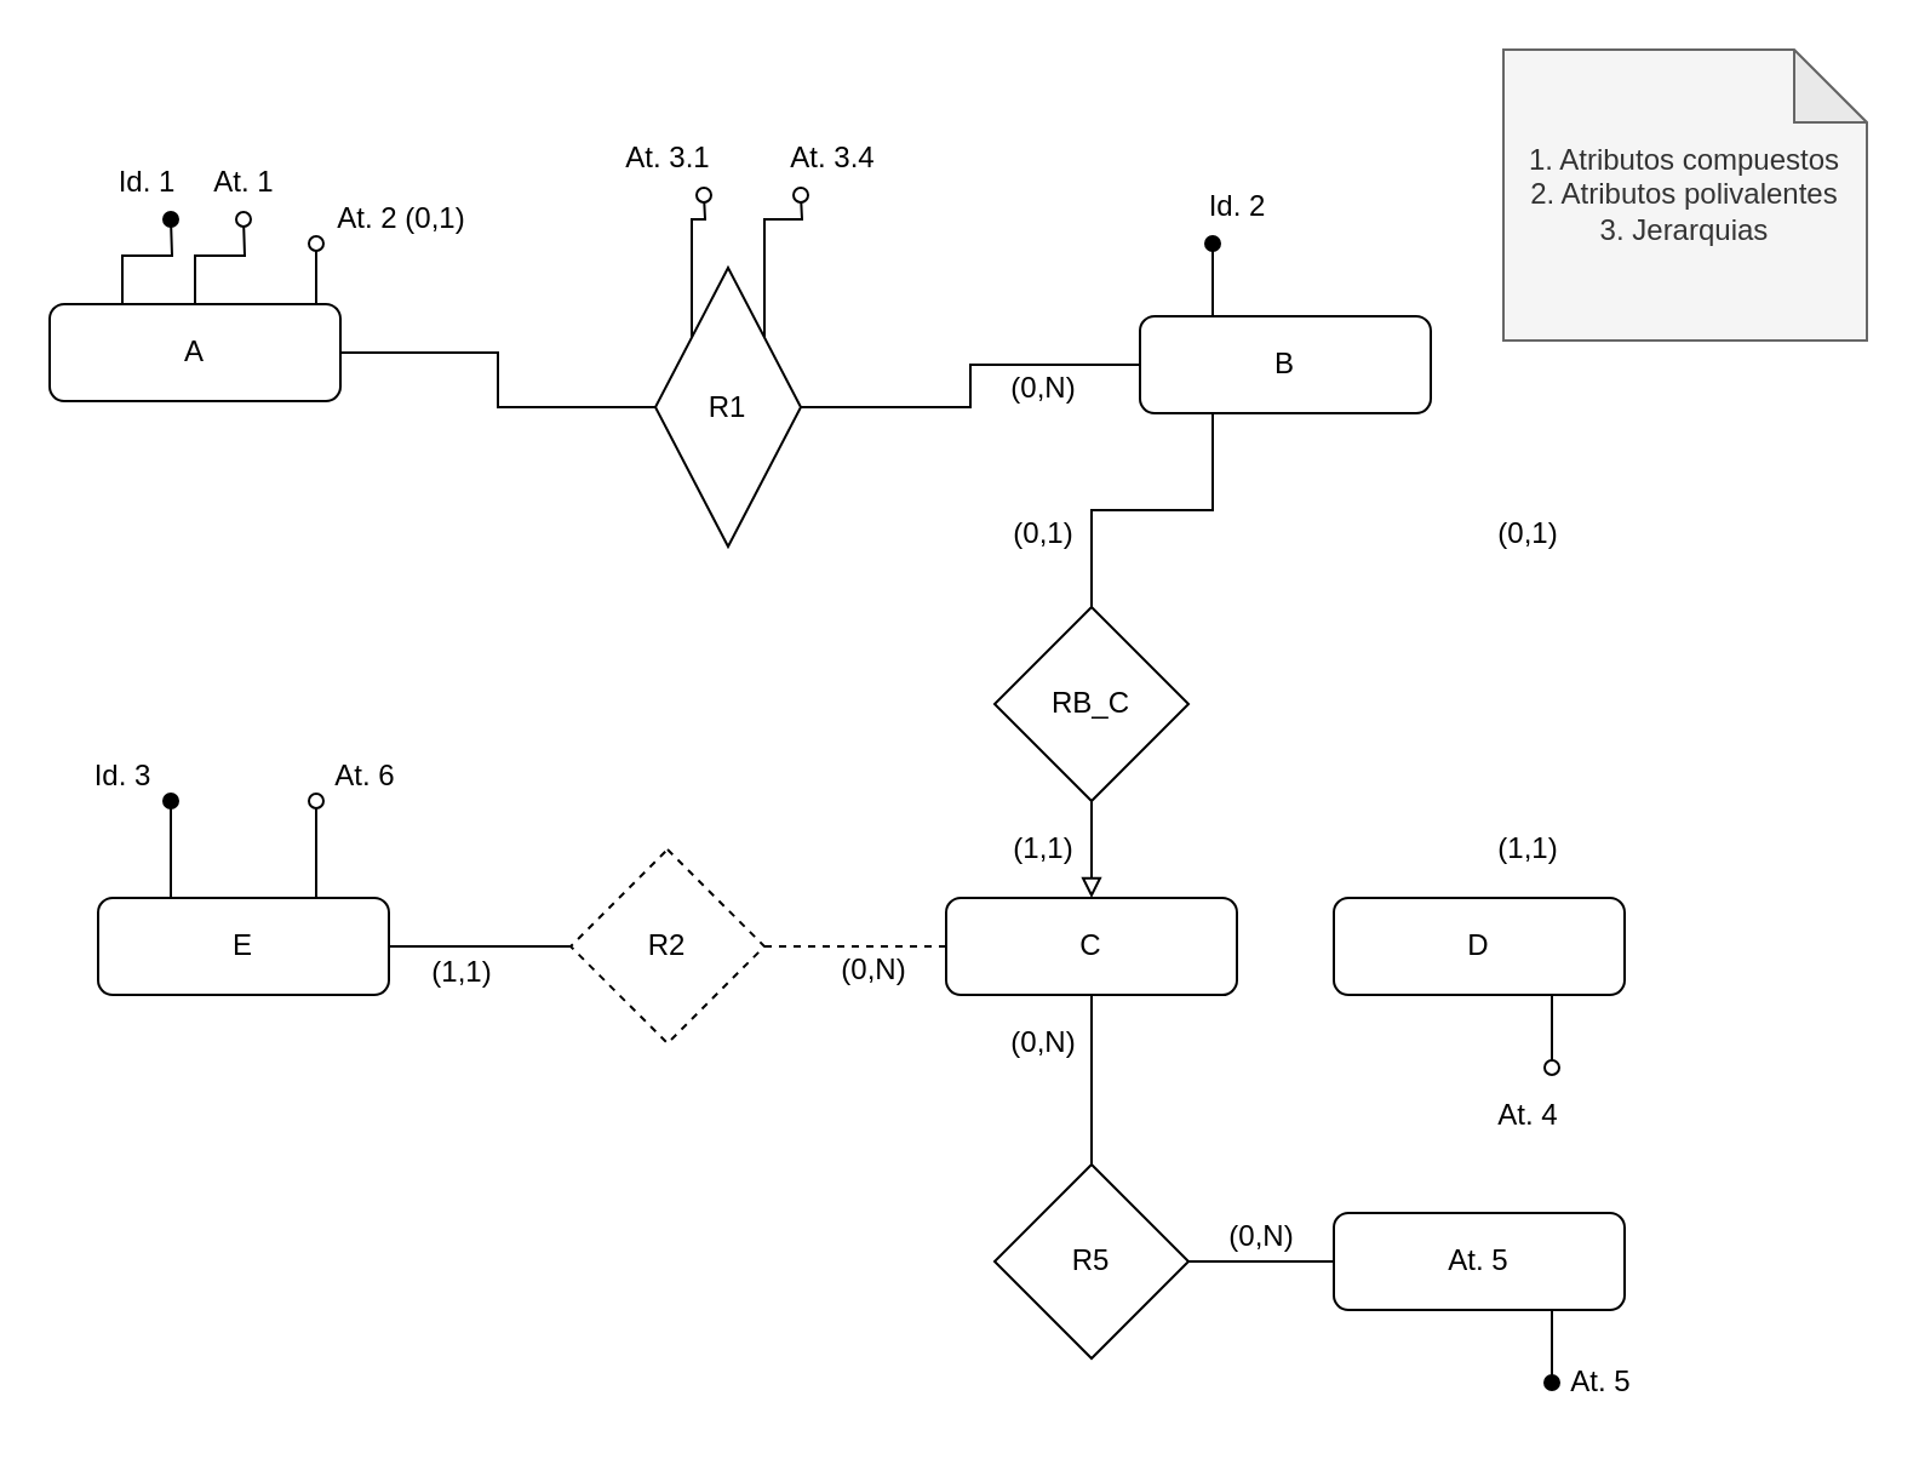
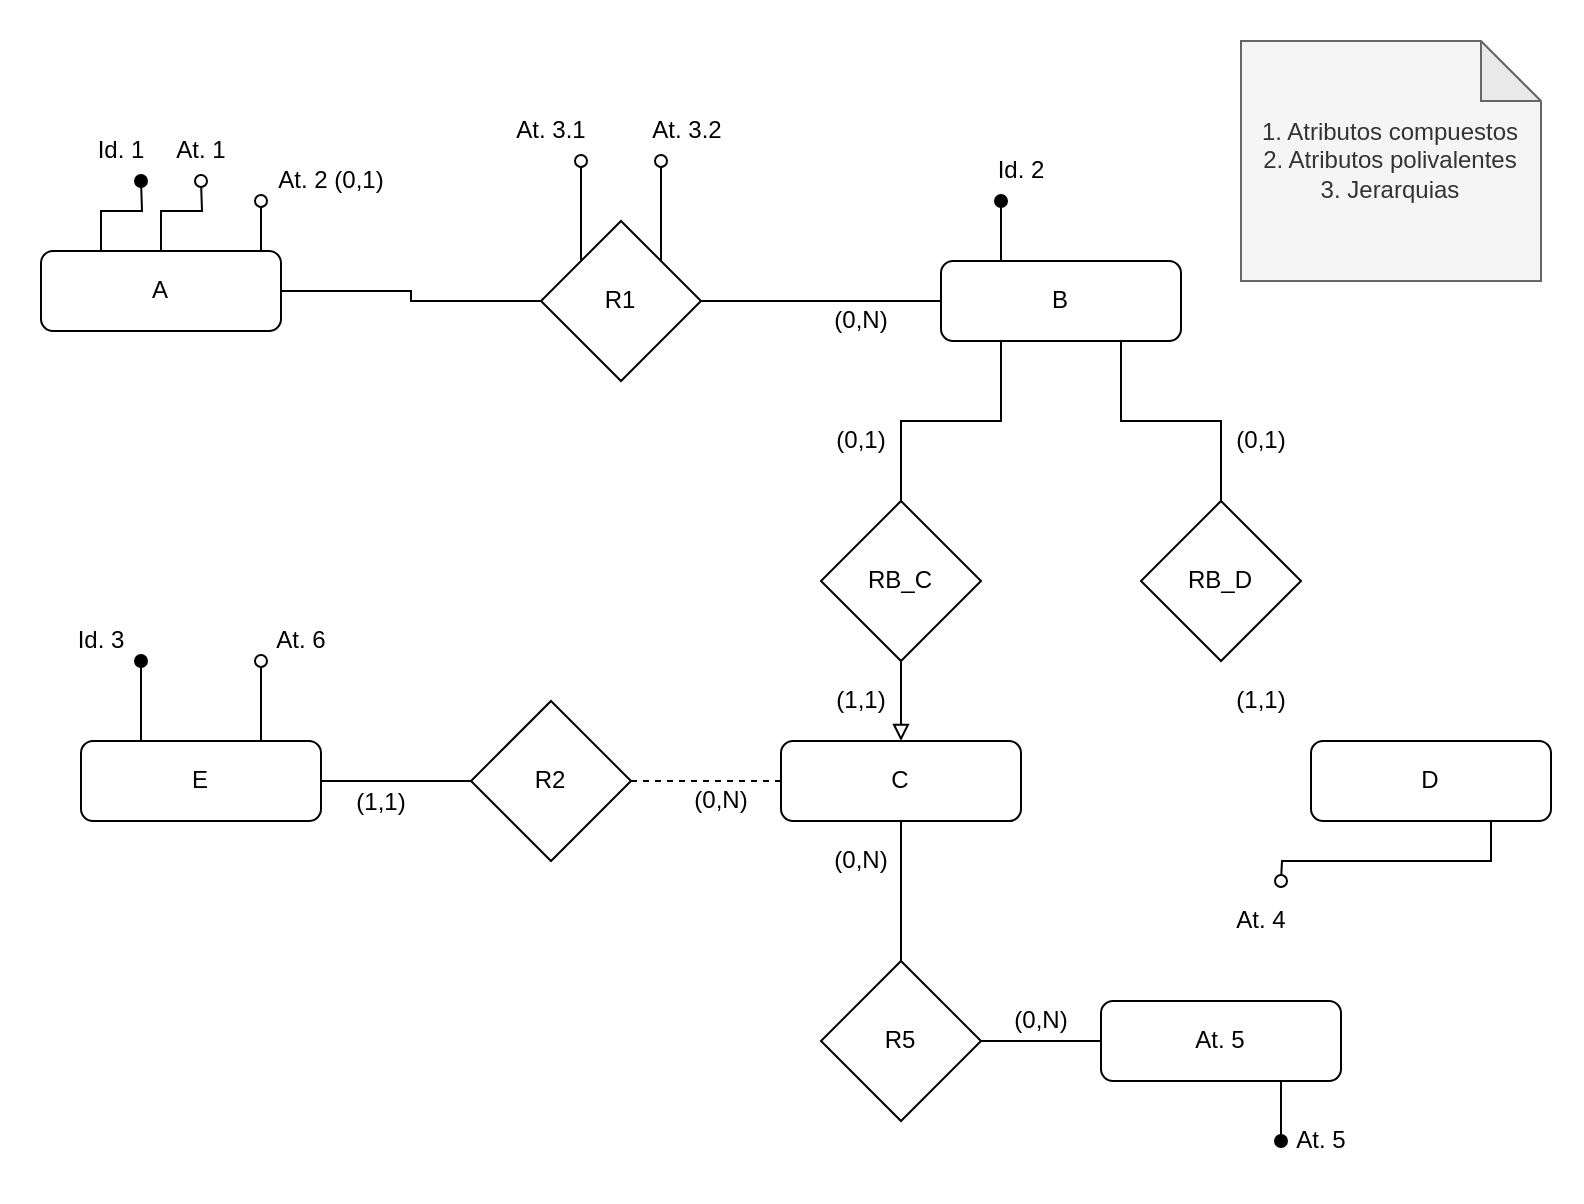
- <mxCell id="15" value="At. 3.4" style="text;html=1;align=center;verticalAlign=middle;resizable=0;points=[];autosize=1;strokeColor=none;fillColor=none;" parent="1" vertex="1"><mxGeometry x="318" y="55" width="50" height="20" as="geometry" /></mxCell>
+ <mxCell id="15" value="At. 3.2" style="text;html=1;align=center;verticalAlign=middle;resizable=0;points=[];autosize=1;strokeColor=none;fillColor=none;" parent="1" vertex="1"><mxGeometry x="318" y="55" width="50" height="20" as="geometry" /></mxCell>
- <mxCell id="13" value="R1" style="rhombus;whiteSpace=wrap;html=1;" parent="1" vertex="1"><mxGeometry x="270" y="110" width="60" height="115" as="geometry" /></mxCell>
+ <mxCell id="13" value="R1" style="rhombus;whiteSpace=wrap;html=1;" parent="1" vertex="1"><mxGeometry x="270" y="110" width="80" height="80" as="geometry" /></mxCell>
+ <mxCell id="18" style="edgeStyle=orthogonalEdgeStyle;rounded=0;orthogonalLoop=1;jettySize=auto;html=1;exitX=0.75;exitY=1;exitDx=0;exitDy=0;entryX=0.5;entryY=0;entryDx=0;entryDy=0;endArrow=none;endFill=0;" parent="1" source="19" target="28" edge="1"><mxGeometry relative="1" as="geometry" /></mxCell>
+ <mxCell id="28" value="RB_D" style="rhombus;whiteSpace=wrap;html=1;" parent="1" vertex="1"><mxGeometry x="570" y="250" width="80" height="80" as="geometry" /></mxCell>
- <mxCell id="37" value="R2" style="rhombus;whiteSpace=wrap;html=1;dashed=1;" parent="1" vertex="1"><mxGeometry x="235" y="350" width="80" height="80" as="geometry" /></mxCell>
+ <mxCell id="37" value="R2" style="rhombus;whiteSpace=wrap;html=1;" parent="1" vertex="1"><mxGeometry x="235" y="350" width="80" height="80" as="geometry" /></mxCell>
- <mxCell id="25" value="D" style="rounded=1;whiteSpace=wrap;html=1;" parent="1" vertex="1"><mxGeometry x="550" y="370" width="120" height="40" as="geometry" /></mxCell>
+ <mxCell id="25" value="D" style="rounded=1;whiteSpace=wrap;html=1;" parent="1" vertex="1"><mxGeometry x="655" y="370" width="120" height="40" as="geometry" /></mxCell>
